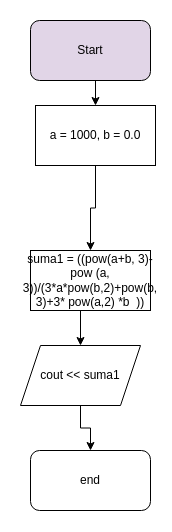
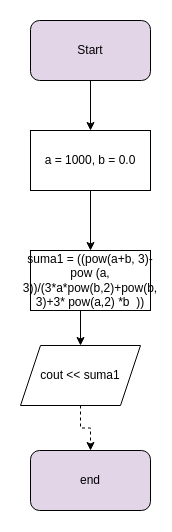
- <mxCell id="5" value="a = 1000, b = 0.0" style="rounded=0;whiteSpace=wrap;html=1;" vertex="1" parent="1"><mxGeometry x="35" y="105" width="120" height="60" as="geometry" /></mxCell>
+ <mxCell id="5" value="a = 1000, b = 0.0" style="rounded=0;whiteSpace=wrap;html=1;" vertex="1" parent="1"><mxGeometry x="30" y="130" width="120" height="60" as="geometry" /></mxCell>
- <mxCell id="8" value="" style="edgeStyle=orthogonalEdgeStyle;rounded=0;orthogonalLoop=1;jettySize=auto;html=1;" edge="1" parent="1" source="9" target="10"><mxGeometry relative="1" as="geometry" /></mxCell>
+ <mxCell id="8" value="" style="edgeStyle=orthogonalEdgeStyle;rounded=0;orthogonalLoop=1;jettySize=auto;html=1;dashed=1;" edge="1" parent="1" source="9" target="10"><mxGeometry relative="1" as="geometry" /></mxCell>
- <mxCell id="10" value="end" style="rounded=1;whiteSpace=wrap;html=1;" vertex="1" parent="1"><mxGeometry x="30" y="450" width="120" height="60" as="geometry" /></mxCell>
+ <mxCell id="10" value="end" style="rounded=1;whiteSpace=wrap;html=1;fillColor=#e1d5e7;" vertex="1" parent="1"><mxGeometry x="30" y="450" width="120" height="60" as="geometry" /></mxCell>
